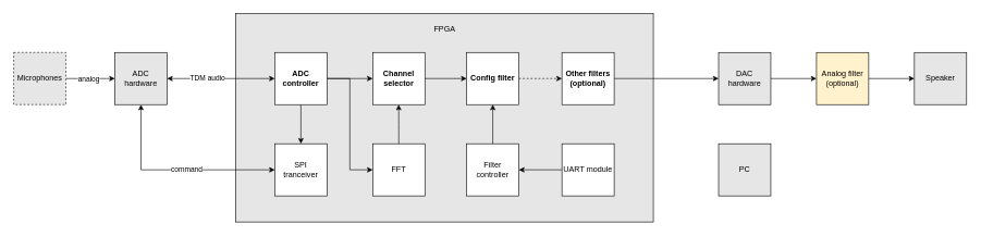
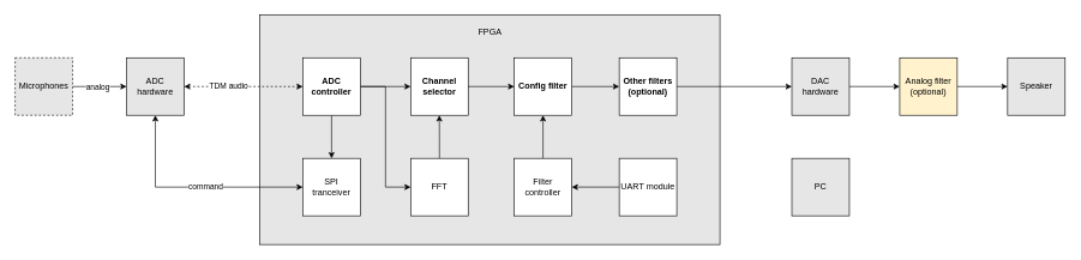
- <mxCell id="6" style="edgeStyle=orthogonalEdgeStyle;rounded=0;orthogonalLoop=1;jettySize=auto;html=1;exitX=1;exitY=0.5;exitDx=0;exitDy=0;entryX=0;entryY=0.5;entryDx=0;entryDy=0;startArrow=classic;startFill=1;endArrow=classic;endFill=1;" edge="1" parent="1" source="8" target="31"><mxGeometry relative="1" as="geometry" /></mxCell>
+ <mxCell id="6" style="edgeStyle=orthogonalEdgeStyle;rounded=0;orthogonalLoop=1;jettySize=auto;html=1;exitX=1;exitY=0.5;exitDx=0;exitDy=0;entryX=0;entryY=0.5;entryDx=0;entryDy=0;startArrow=classic;startFill=1;endArrow=classic;endFill=1;dashed=1;" edge="1" parent="1" source="8" target="31"><mxGeometry relative="1" as="geometry" /></mxCell>
- <mxCell id="13" style="edgeStyle=orthogonalEdgeStyle;rounded=0;orthogonalLoop=1;jettySize=auto;html=1;entryX=0;entryY=0.5;entryDx=0;entryDy=0;dashed=1;" parent="1" source="14" target="20" edge="1"><mxGeometry relative="1" as="geometry" /></mxCell>
+ <mxCell id="13" style="edgeStyle=orthogonalEdgeStyle;rounded=0;orthogonalLoop=1;jettySize=auto;html=1;entryX=0;entryY=0.5;entryDx=0;entryDy=0;" parent="1" source="14" target="20" edge="1"><mxGeometry relative="1" as="geometry" /></mxCell>
